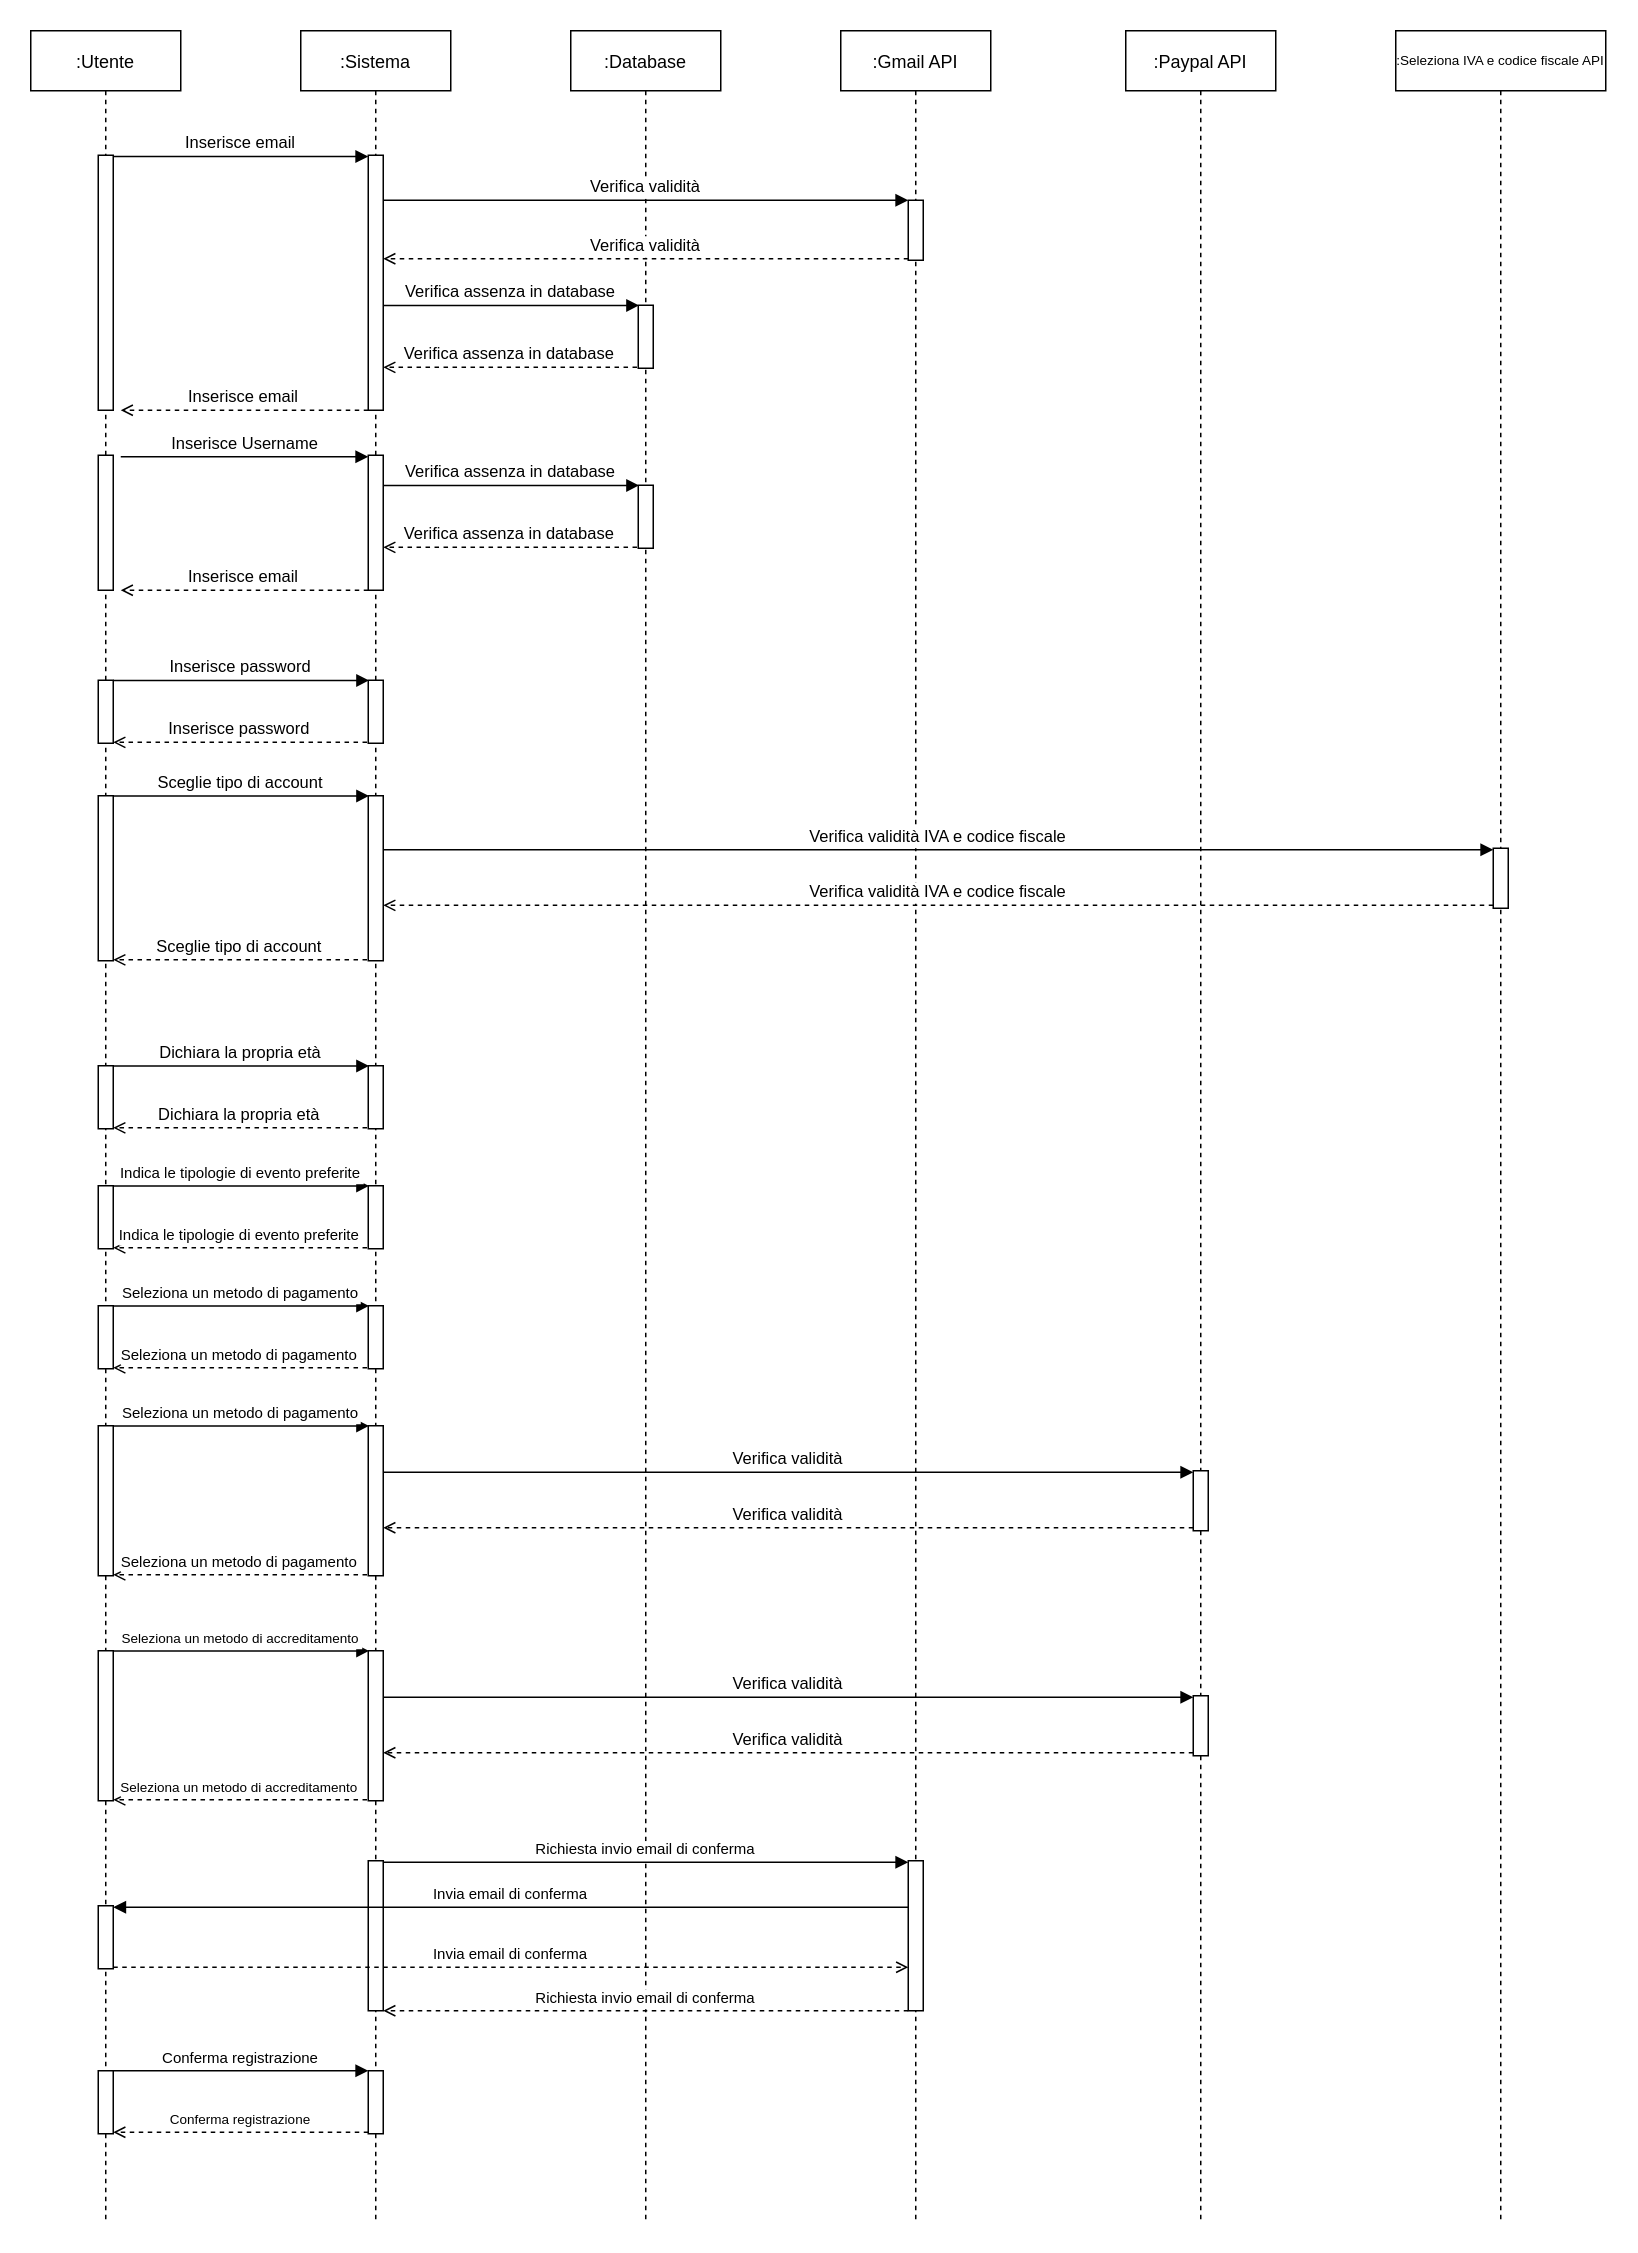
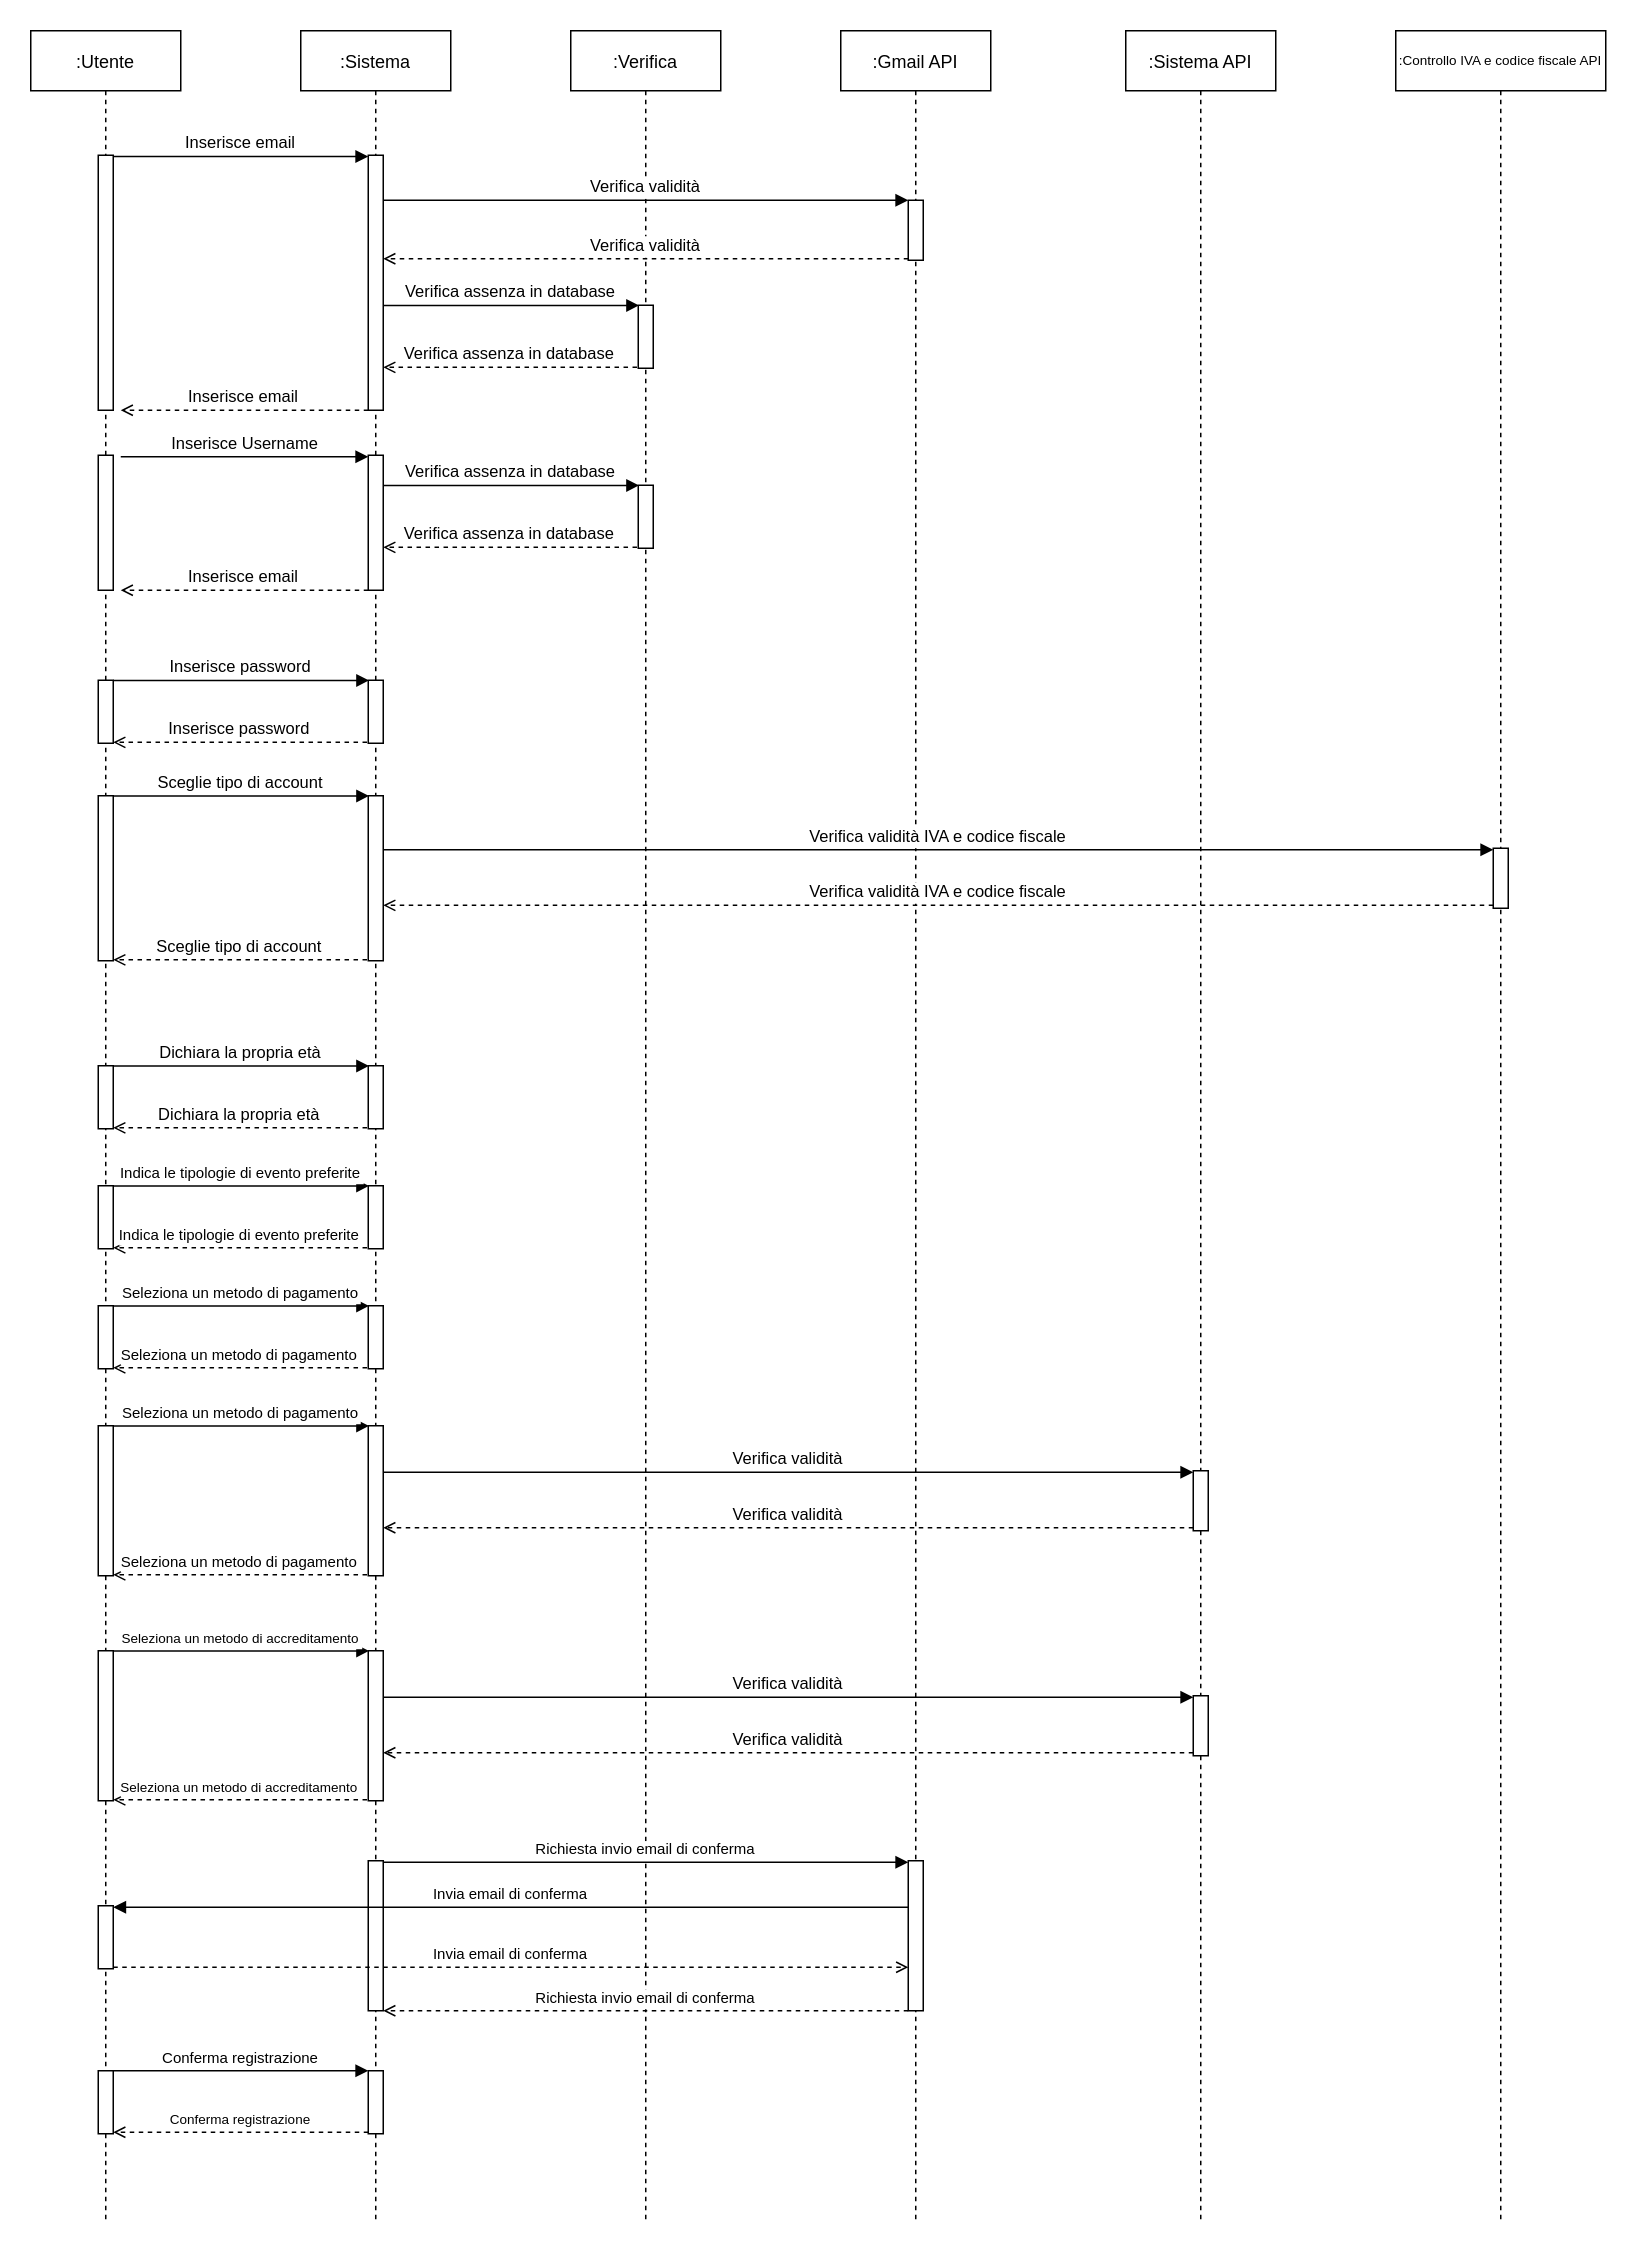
- <mxCell id="64" value=":Seleziona IVA e codice fiscale API" style="shape=umlLifeline;perimeter=lifelinePerimeter;container=1;collapsible=0;recursiveResize=0;rounded=0;shadow=0;strokeWidth=1;fontSize=9;verticalAlign=middle;" vertex="1" parent="1"><mxGeometry x="930" y="20" width="140" height="1460" as="geometry" /></mxCell>
+ <mxCell id="64" value=":Controllo IVA e codice fiscale API" style="shape=umlLifeline;perimeter=lifelinePerimeter;container=1;collapsible=0;recursiveResize=0;rounded=0;shadow=0;strokeWidth=1;fontSize=9;verticalAlign=middle;" vertex="1" parent="1"><mxGeometry x="930" y="20" width="140" height="1460" as="geometry" /></mxCell>
- <mxCell id="38" value=":Database" style="shape=umlLifeline;perimeter=lifelinePerimeter;container=1;collapsible=0;recursiveResize=0;rounded=0;shadow=0;strokeWidth=1;" vertex="1" parent="1"><mxGeometry x="380" y="20" width="100" height="1460" as="geometry" /></mxCell>
+ <mxCell id="38" value=":Verifica" style="shape=umlLifeline;perimeter=lifelinePerimeter;container=1;collapsible=0;recursiveResize=0;rounded=0;shadow=0;strokeWidth=1;" vertex="1" parent="1"><mxGeometry x="380" y="20" width="100" height="1460" as="geometry" /></mxCell>
- <mxCell id="57" value=":Paypal API" style="shape=umlLifeline;perimeter=lifelinePerimeter;container=1;collapsible=0;recursiveResize=0;rounded=0;shadow=0;strokeWidth=1;" vertex="1" parent="1"><mxGeometry x="750" y="20" width="100" height="1460" as="geometry" /></mxCell>
+ <mxCell id="57" value=":Sistema API" style="shape=umlLifeline;perimeter=lifelinePerimeter;container=1;collapsible=0;recursiveResize=0;rounded=0;shadow=0;strokeWidth=1;" vertex="1" parent="1"><mxGeometry x="750" y="20" width="100" height="1460" as="geometry" /></mxCell>
